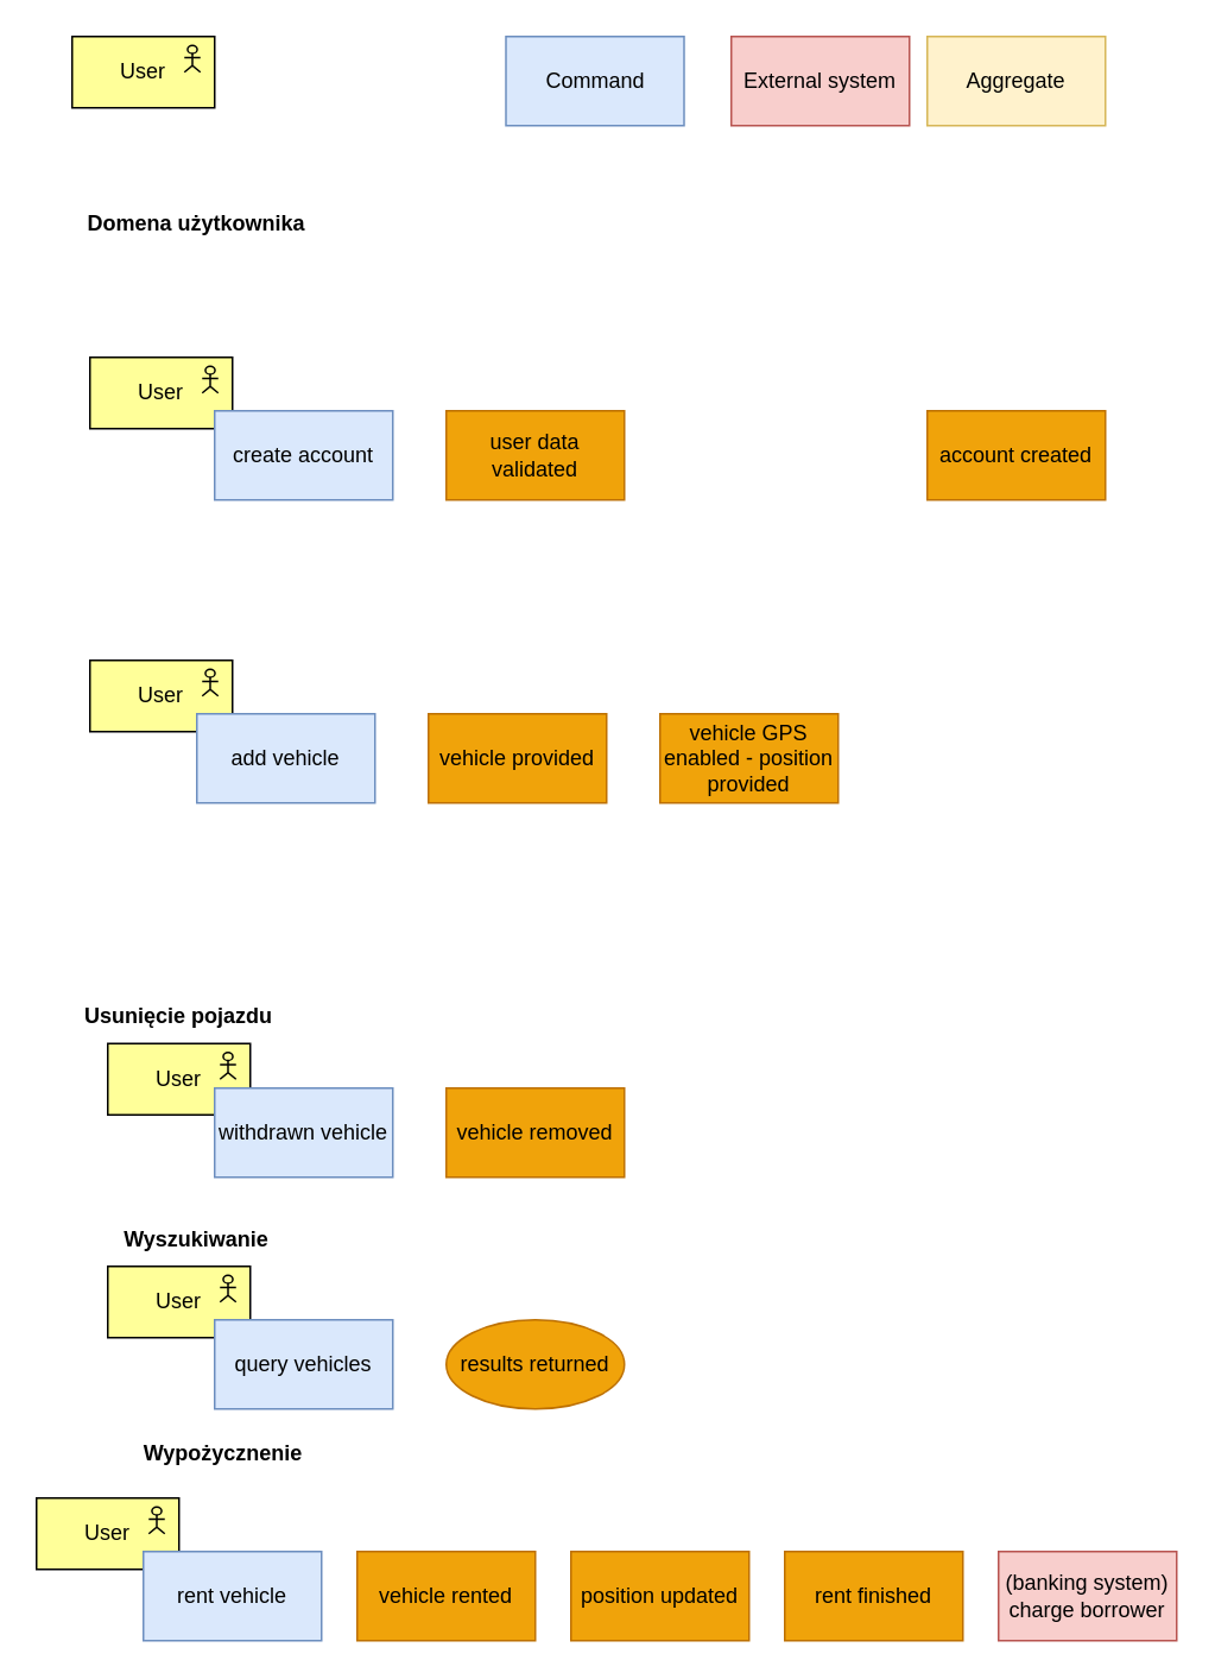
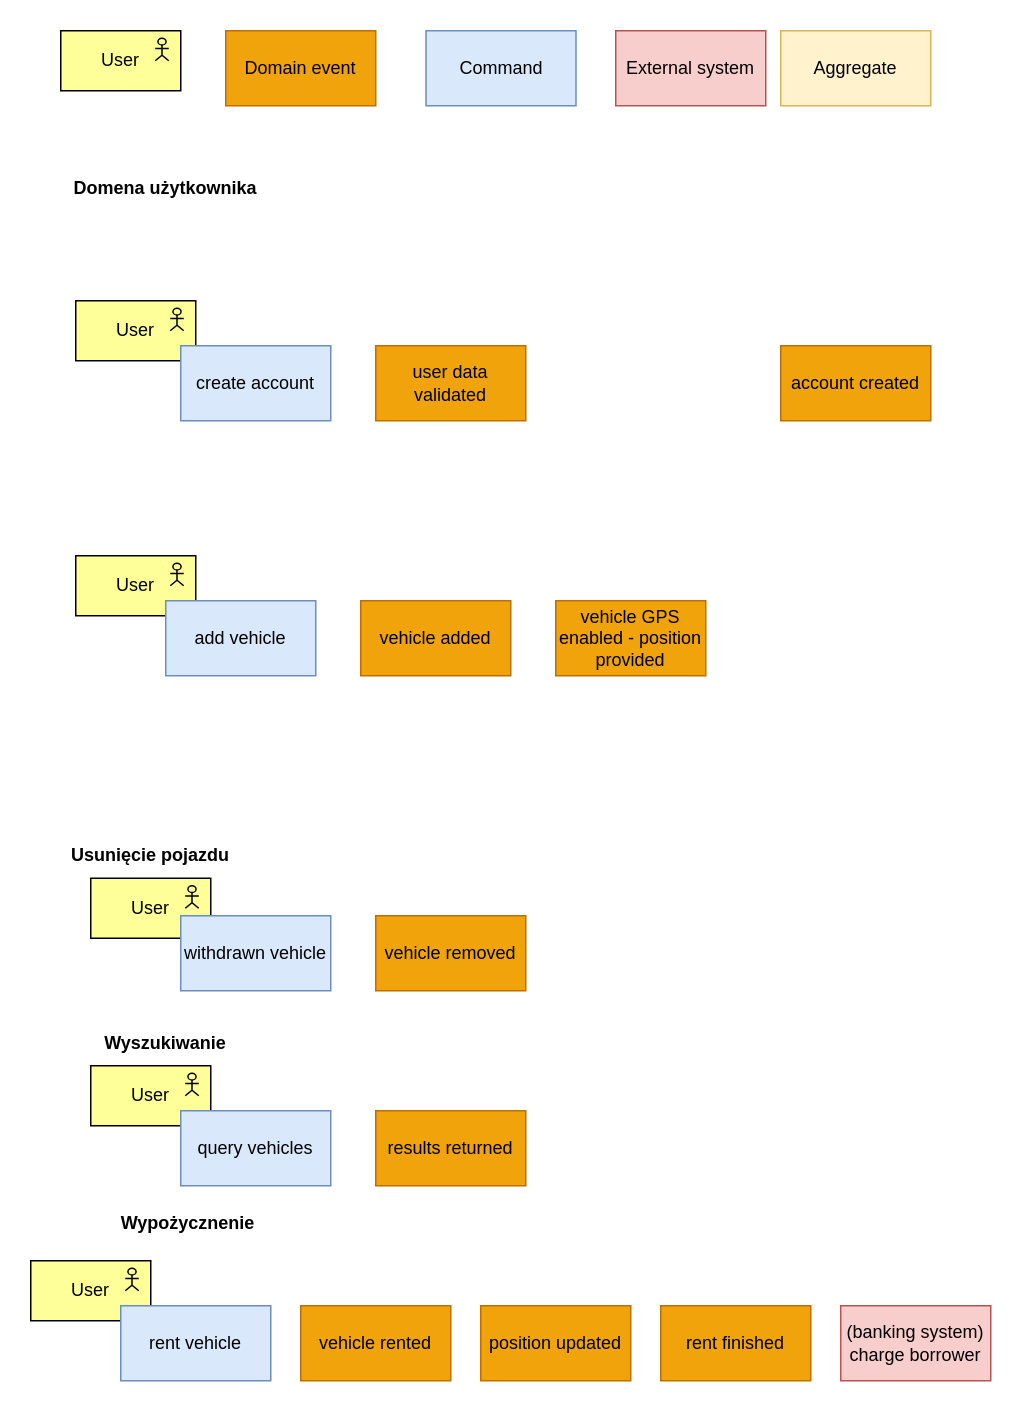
+ <mxCell id="3" value="Domain event" style="rounded=0;whiteSpace=wrap;html=1;fillColor=#f0a30a;fontColor=#000000;strokeColor=#BD7000;" vertex="1" parent="1"><mxGeometry x="150" y="20" width="100" height="50" as="geometry" /></mxCell>
- <mxCell id="14" value="vehicle provided" style="rounded=0;whiteSpace=wrap;html=1;fillColor=#f0a30a;fontColor=#000000;strokeColor=#BD7000;" vertex="1" parent="1"><mxGeometry x="240" y="400" width="100" height="50" as="geometry" /></mxCell>
+ <mxCell id="14" value="vehicle added" style="rounded=0;whiteSpace=wrap;html=1;fillColor=#f0a30a;fontColor=#000000;strokeColor=#BD7000;" vertex="1" parent="1"><mxGeometry x="240" y="400" width="100" height="50" as="geometry" /></mxCell>
- <mxCell id="26" value="results returned" style="ellipse;whiteSpace=wrap;html=1;fillColor=#f0a30a;fontColor=#000000;strokeColor=#BD7000;" vertex="1" parent="1"><mxGeometry x="250" y="740" width="100" height="50" as="geometry" /></mxCell>
+ <mxCell id="26" value="results returned" style="rounded=0;whiteSpace=wrap;html=1;fillColor=#f0a30a;fontColor=#000000;strokeColor=#BD7000;" vertex="1" parent="1"><mxGeometry x="250" y="740" width="100" height="50" as="geometry" /></mxCell>
